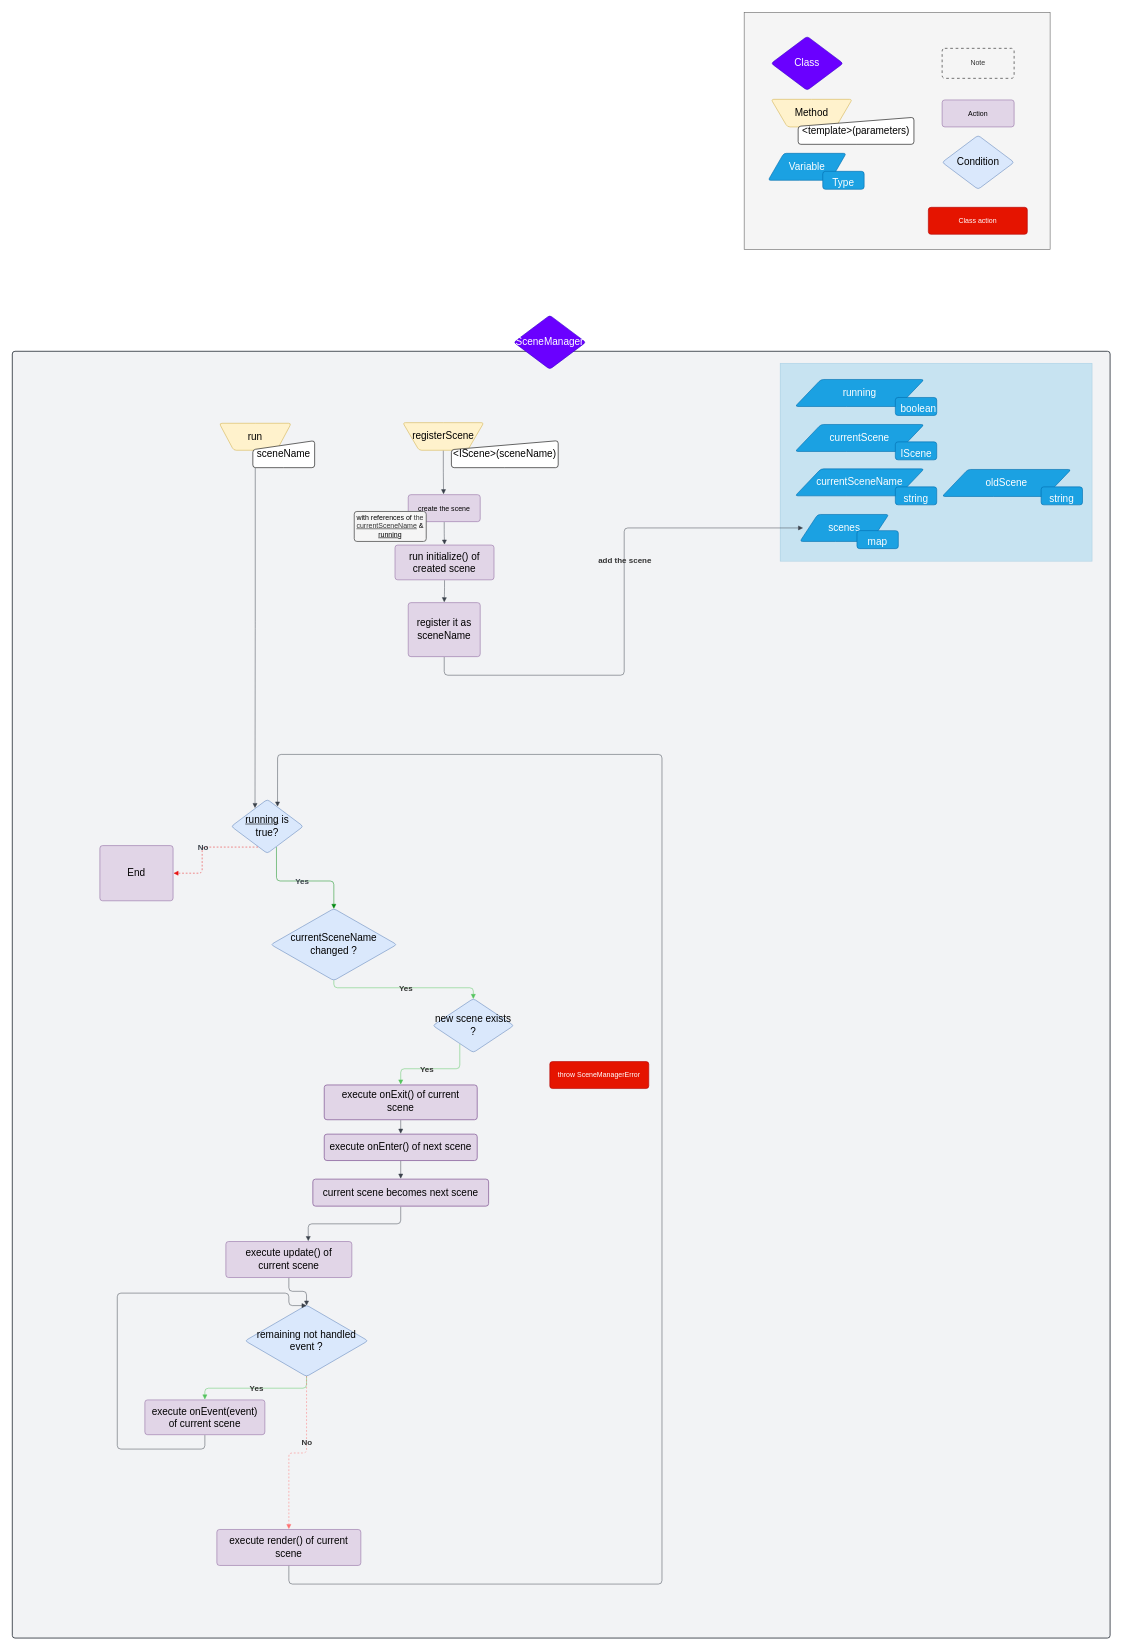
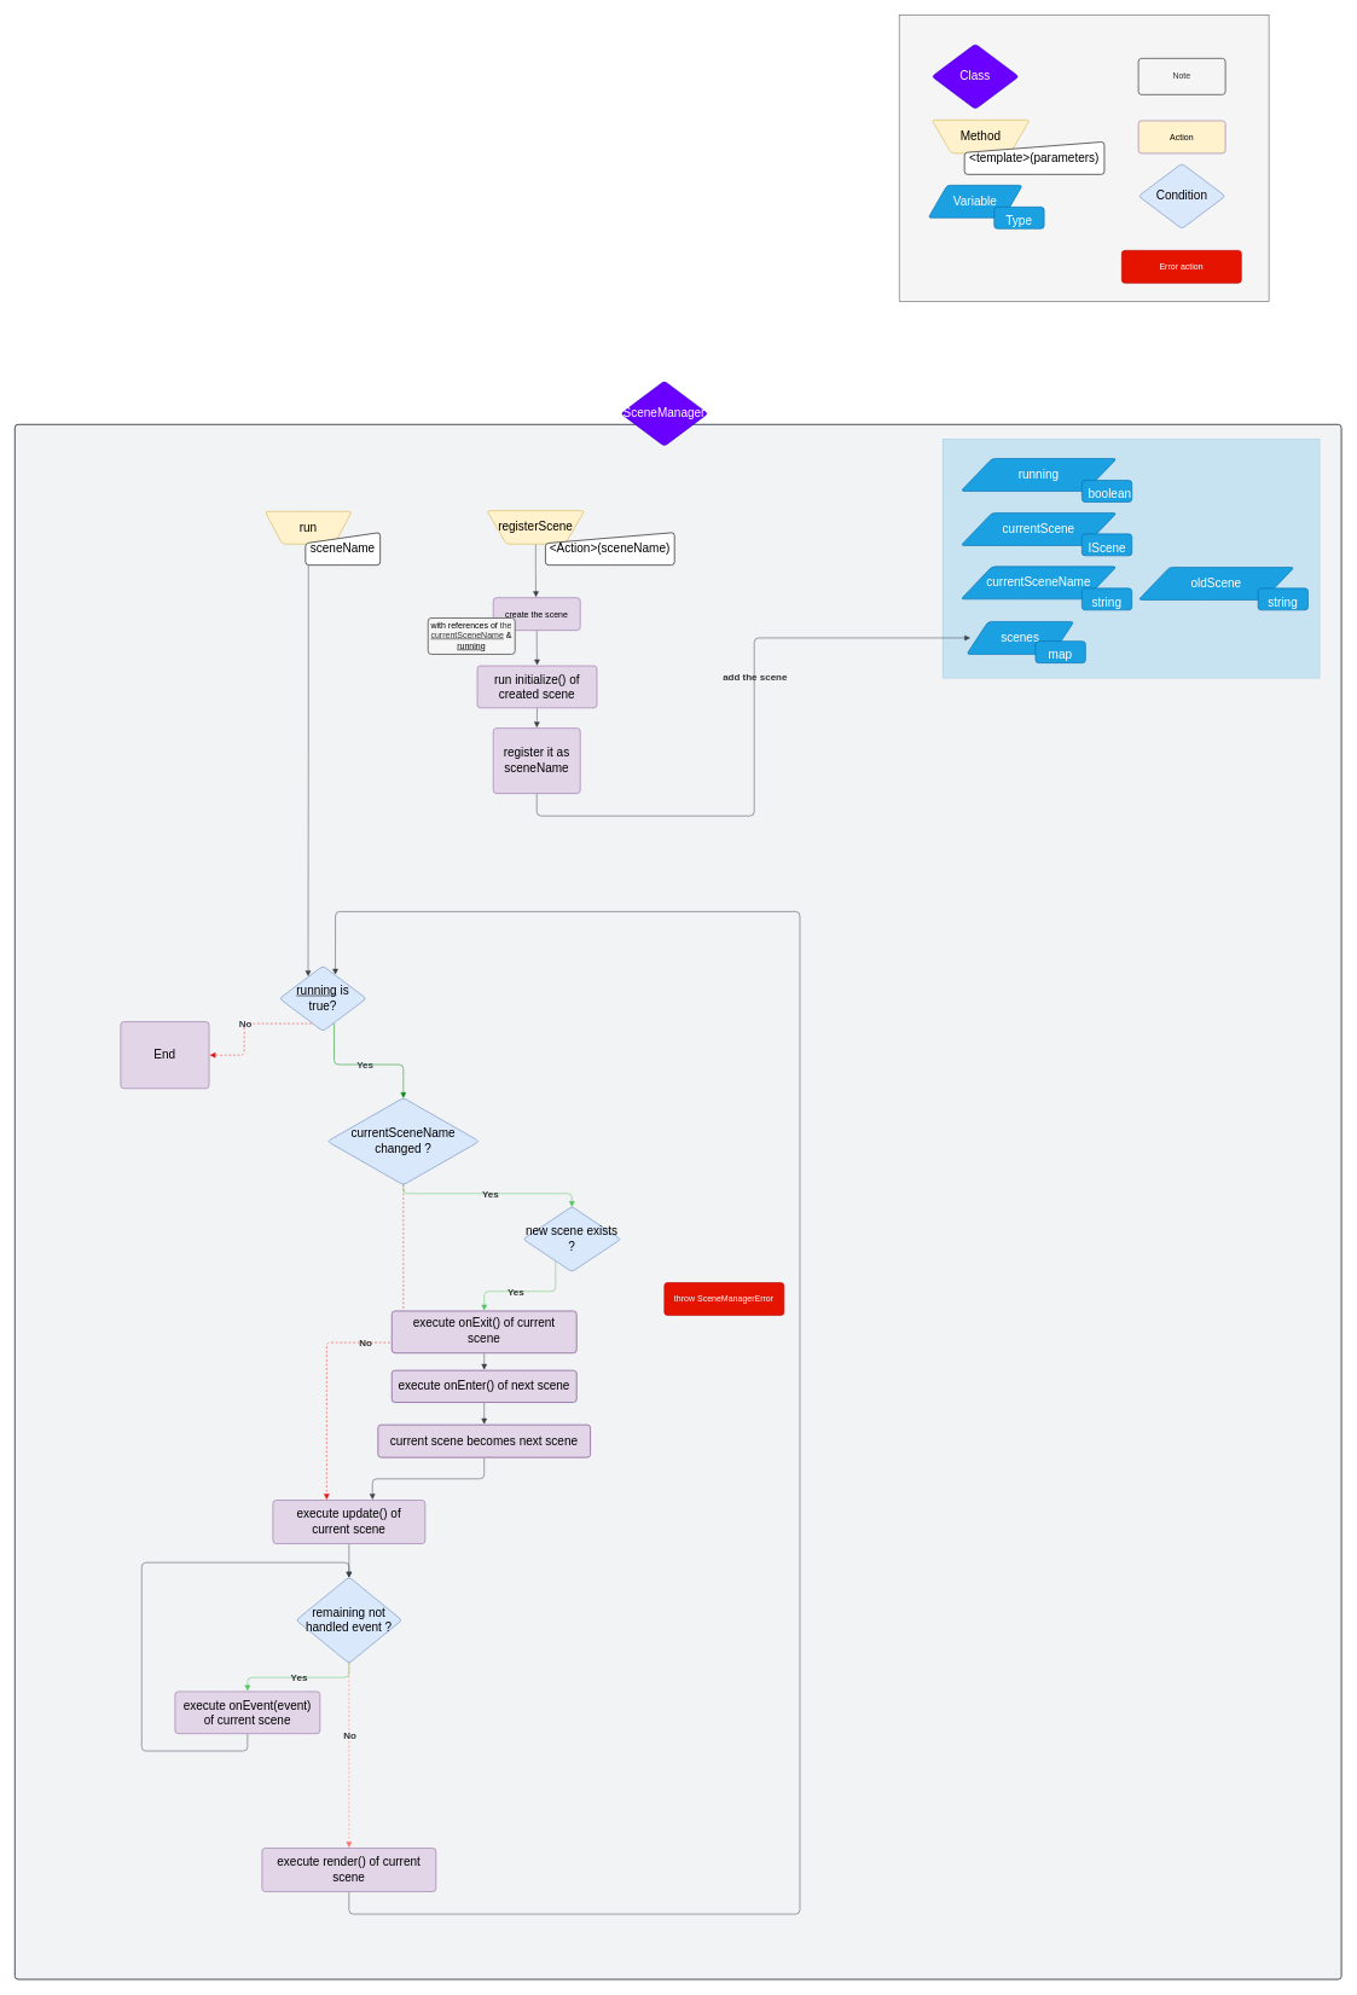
- <mxCell id="68" value="Note" style="html=1;overflow=block;blockSpacing=1;whiteSpace=wrap;fontSize=11.7;spacing=3.8;strokeColor=#666666;strokeOpacity=100;fillOpacity=100;rounded=1;absoluteArcSize=1;arcSize=9;fillColor=#f5f5f5;strokeWidth=1.5;lucidId=KLZwRG2hDuyX;fontColor=#333333;dashed=1;" vertex="1" parent="1"><mxGeometry x="1570" y="80" width="120" height="50" as="geometry" /></mxCell>
+ <mxCell id="68" value="Note" style="html=1;overflow=block;blockSpacing=1;whiteSpace=wrap;fontSize=11.7;spacing=3.8;strokeColor=#666666;strokeOpacity=100;fillOpacity=100;rounded=1;absoluteArcSize=1;arcSize=9;fillColor=#f5f5f5;strokeWidth=1.5;lucidId=KLZwRG2hDuyX;fontColor=#333333;" vertex="1" parent="1"><mxGeometry x="1570" y="80" width="120" height="50" as="geometry" /></mxCell>
- <mxCell id="62" value="Action" style="html=1;overflow=block;blockSpacing=1;whiteSpace=wrap;fontSize=11.7;spacing=9;strokeColor=#9673a6;rounded=1;absoluteArcSize=1;arcSize=9;fillColor=#e1d5e7;strokeWidth=NaN;lucidId=rKZw_.K1aJ_a;" vertex="1" parent="1"><mxGeometry x="1570" y="166" width="120" height="45" as="geometry" /></mxCell>
+ <mxCell id="62" value="Action" style="html=1;overflow=block;blockSpacing=1;whiteSpace=wrap;fontSize=11.7;spacing=9;strokeColor=#9673a6;rounded=1;absoluteArcSize=1;arcSize=9;fillColor=#fff2cc;strokeWidth=NaN;lucidId=rKZw_.K1aJ_a;" vertex="1" parent="1"><mxGeometry x="1570" y="166" width="120" height="45" as="geometry" /></mxCell>
- <mxCell id="70" value="Class action" style="html=1;overflow=block;blockSpacing=1;whiteSpace=wrap;fontSize=11.7;spacing=9;strokeColor=#B20000;rounded=1;absoluteArcSize=1;arcSize=9;fillColor=#e51400;strokeWidth=NaN;lucidId=uMZw8-1HUodN;fontColor=#ffffff;" vertex="1" parent="1"><mxGeometry x="1547" y="345" width="165" height="45" as="geometry" /></mxCell>
+ <mxCell id="70" value="Error action" style="html=1;overflow=block;blockSpacing=1;whiteSpace=wrap;fontSize=11.7;spacing=9;strokeColor=#B20000;rounded=1;absoluteArcSize=1;arcSize=9;fillColor=#e51400;strokeWidth=NaN;lucidId=uMZw8-1HUodN;fontColor=#ffffff;" vertex="1" parent="1"><mxGeometry x="1547" y="345" width="165" height="45" as="geometry" /></mxCell>
- <mxCell id="14" value="&amp;lt;IScene&amp;gt;(sceneName)" style="html=1;overflow=block;blockSpacing=1;whiteSpace=wrap;shape=manualInput;size=15;fontSize=16.7;spacing=3.8;rounded=1;absoluteArcSize=1;arcSize=9;strokeWidth=NaN;lucidId=DgZwkugpf-7A;" vertex="1" parent="1"><mxGeometry x="752" y="734" width="178" height="45" as="geometry" /></mxCell>
+ <mxCell id="14" value="&amp;lt;Action&amp;gt;(sceneName)" style="html=1;overflow=block;blockSpacing=1;whiteSpace=wrap;shape=manualInput;size=15;fontSize=16.7;spacing=3.8;rounded=1;absoluteArcSize=1;arcSize=9;strokeWidth=NaN;lucidId=DgZwkugpf-7A;" vertex="1" parent="1"><mxGeometry x="752" y="734" width="178" height="45" as="geometry" /></mxCell>
- <mxCell id="18" value="run initialize() of created scene" style="html=1;overflow=block;blockSpacing=1;whiteSpace=wrap;fontSize=16.7;spacing=9;strokeColor=#9673a6;rounded=1;absoluteArcSize=1;arcSize=9;fillColor=#e1d5e7;strokeWidth=NaN;lucidId=JiZwl86U3Iwi;" vertex="1" parent="1"><mxGeometry x="658" y="908" width="165" height="58" as="geometry" /></mxCell>
+ <mxCell id="18" value="run initialize() of created scene" style="html=1;overflow=block;blockSpacing=1;whiteSpace=wrap;fontSize=16.7;spacing=9;strokeColor=#9673a6;rounded=1;absoluteArcSize=1;arcSize=9;fillColor=#e1d5e7;strokeWidth=NaN;lucidId=JiZwl86U3Iwi;" vertex="1" parent="1"><mxGeometry x="658" y="918" width="165" height="58" as="geometry" /></mxCell>
+ <mxCell id="26" value="" style="html=1;jettySize=18;whiteSpace=wrap;fontSize=13.3;fontColor=#333333;fontStyle=1;strokeColor=#e81313;strokeOpacity=100;dashed=1;fixDash=1;strokeWidth=0.8;rounded=1;arcSize=12;edgeStyle=orthogonalEdgeStyle;startArrow=none;endArrow=block;endFill=1;exitX=0.5;exitY=0.996;exitPerimeter=0;entryX=0.353;entryY=-0.012;entryPerimeter=0;lucidId=ZmZw4KrrW36_;" edge="1" parent="1" source="25" target="7"><mxGeometry width="100" height="100" relative="1" as="geometry"><Array as="points" /></mxGeometry></mxCell>
+ <mxCell id="27" value="No" style="text;html=1;resizable=0;labelBackgroundColor=none;align=center;verticalAlign=middle;fontStyle=1;fontColor=#333333;fontSize=13.3;" vertex="1" parent="26"><mxGeometry relative="1" as="geometry" /></mxCell>
- <mxCell id="31" value="remaining not handled event ?" style="html=1;overflow=block;blockSpacing=1;whiteSpace=wrap;rhombus;fontSize=16.7;spacing=3.8;strokeColor=#6c8ebf;rounded=1;absoluteArcSize=1;arcSize=9;fillColor=#dae8fc;strokeWidth=NaN;lucidId=8sZwmdiYFKYJ;" vertex="1" parent="1"><mxGeometry x="408" y="2175" width="205" height="119" as="geometry" /></mxCell>
+ <mxCell id="31" value="remaining not handled event ?" style="html=1;overflow=block;blockSpacing=1;whiteSpace=wrap;rhombus;fontSize=16.7;spacing=3.8;strokeColor=#6c8ebf;rounded=1;absoluteArcSize=1;arcSize=9;fillColor=#dae8fc;strokeWidth=NaN;lucidId=8sZwmdiYFKYJ;" vertex="1" parent="1"><mxGeometry x="408" y="2175" width="146" height="119" as="geometry" /></mxCell>
